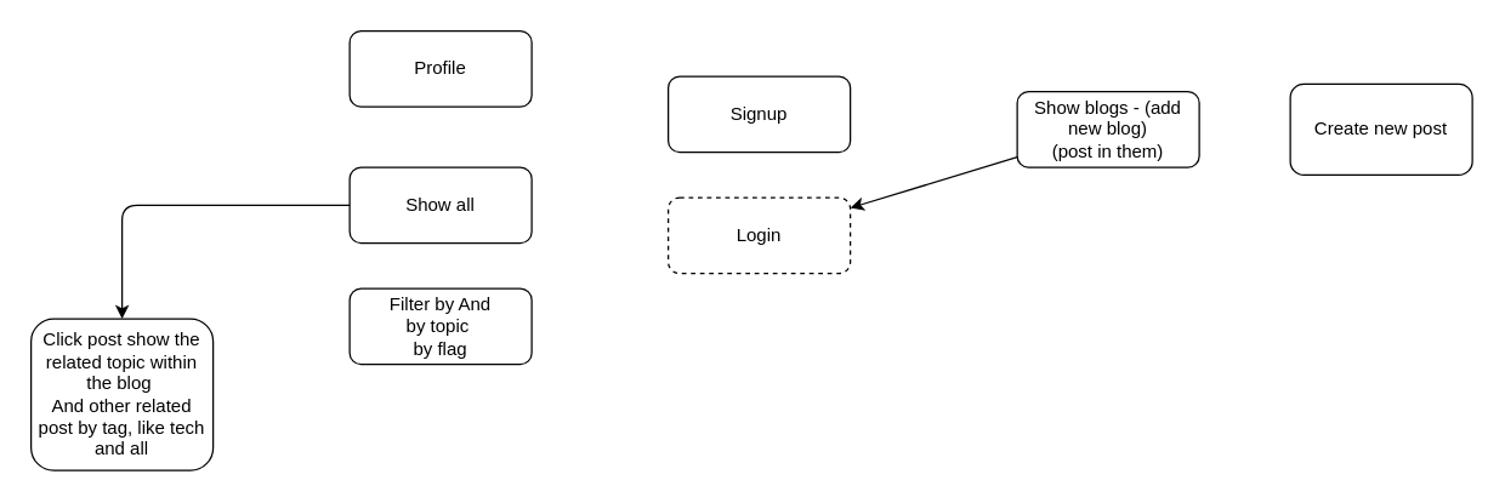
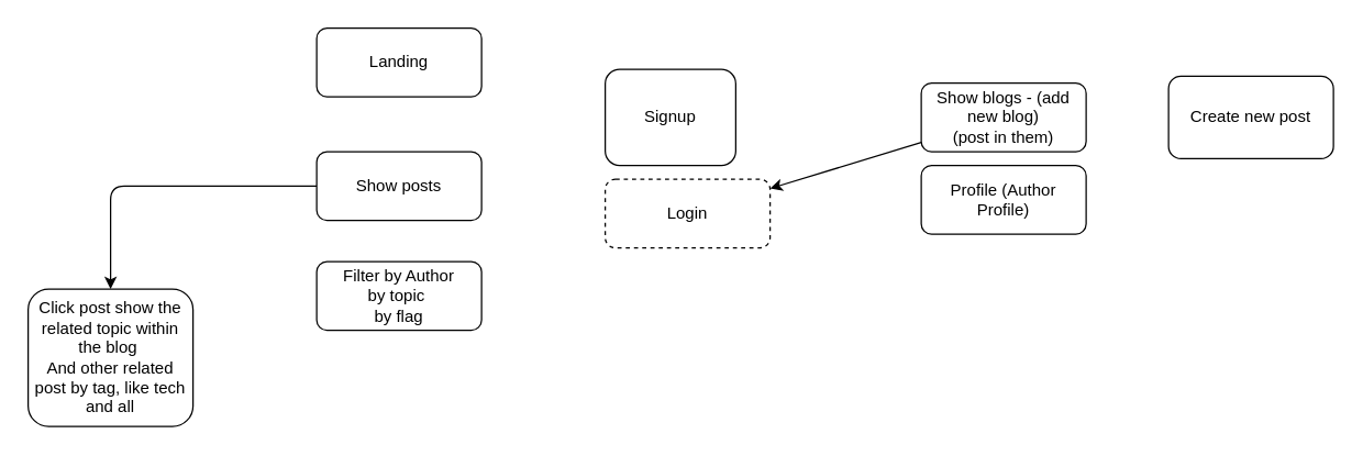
- <mxCell id="2" value="Profile" style="rounded=1;whiteSpace=wrap;html=1;" vertex="1" parent="1"><mxGeometry x="230" y="20" width="120" height="50" as="geometry" /></mxCell>
+ <mxCell id="2" value="Landing" style="rounded=1;whiteSpace=wrap;html=1;" vertex="1" parent="1"><mxGeometry x="230" y="20" width="120" height="50" as="geometry" /></mxCell>
- <mxCell id="6" value="Signup" style="rounded=1;whiteSpace=wrap;html=1;" vertex="1" parent="1"><mxGeometry x="440" y="50" width="120" height="50" as="geometry" /></mxCell>
+ <mxCell id="6" value="Signup" style="rounded=1;whiteSpace=wrap;html=1;" vertex="1" parent="1"><mxGeometry x="440" y="50" width="95" height="70" as="geometry" /></mxCell>
- <mxCell id="4" value="Show all" style="rounded=1;whiteSpace=wrap;html=1;" vertex="1" parent="1"><mxGeometry x="230" y="110" width="120" height="50" as="geometry" /></mxCell>
+ <mxCell id="4" value="Show posts" style="rounded=1;whiteSpace=wrap;html=1;" vertex="1" parent="1"><mxGeometry x="230" y="110" width="120" height="50" as="geometry" /></mxCell>
+ <mxCell id="10" value="Profile (Author Profile)" style="rounded=1;whiteSpace=wrap;html=1;" vertex="1" parent="1"><mxGeometry x="670" y="120" width="120" height="50" as="geometry" /></mxCell>
- <mxCell id="5" value="Filter by And&lt;div&gt;by topic&amp;nbsp;&lt;/div&gt;&lt;div&gt;by flag&lt;/div&gt;" style="rounded=1;whiteSpace=wrap;html=1;" vertex="1" parent="1"><mxGeometry x="230" y="190" width="120" height="50" as="geometry" /></mxCell>
+ <mxCell id="5" value="Filter by Author&lt;div&gt;by topic&amp;nbsp;&lt;/div&gt;&lt;div&gt;by flag&lt;/div&gt;" style="rounded=1;whiteSpace=wrap;html=1;" vertex="1" parent="1"><mxGeometry x="230" y="190" width="120" height="50" as="geometry" /></mxCell>
